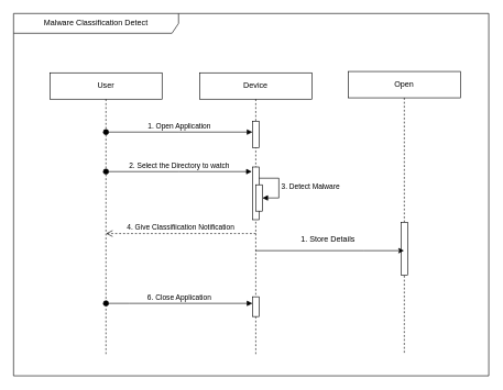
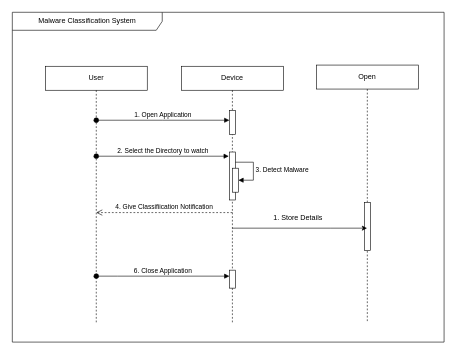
- <mxCell id="13" value="Malware Classification Detect" style="shape=umlFrame;whiteSpace=wrap;html=1;pointerEvents=0;width=250;height=30;" parent="1" vertex="1"><mxGeometry x="20" y="20" width="720" height="550" as="geometry" /></mxCell>
+ <mxCell id="13" value="Malware Classification System" style="shape=umlFrame;whiteSpace=wrap;html=1;pointerEvents=0;width=250;height=30;" parent="1" vertex="1"><mxGeometry x="20" y="20" width="720" height="550" as="geometry" /></mxCell>
